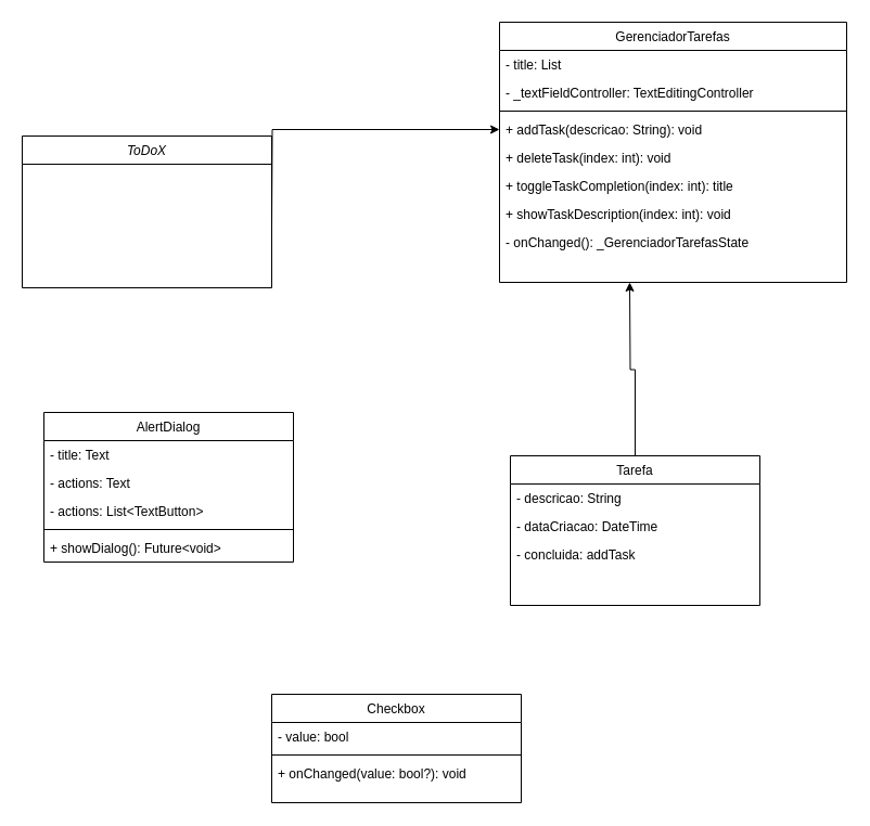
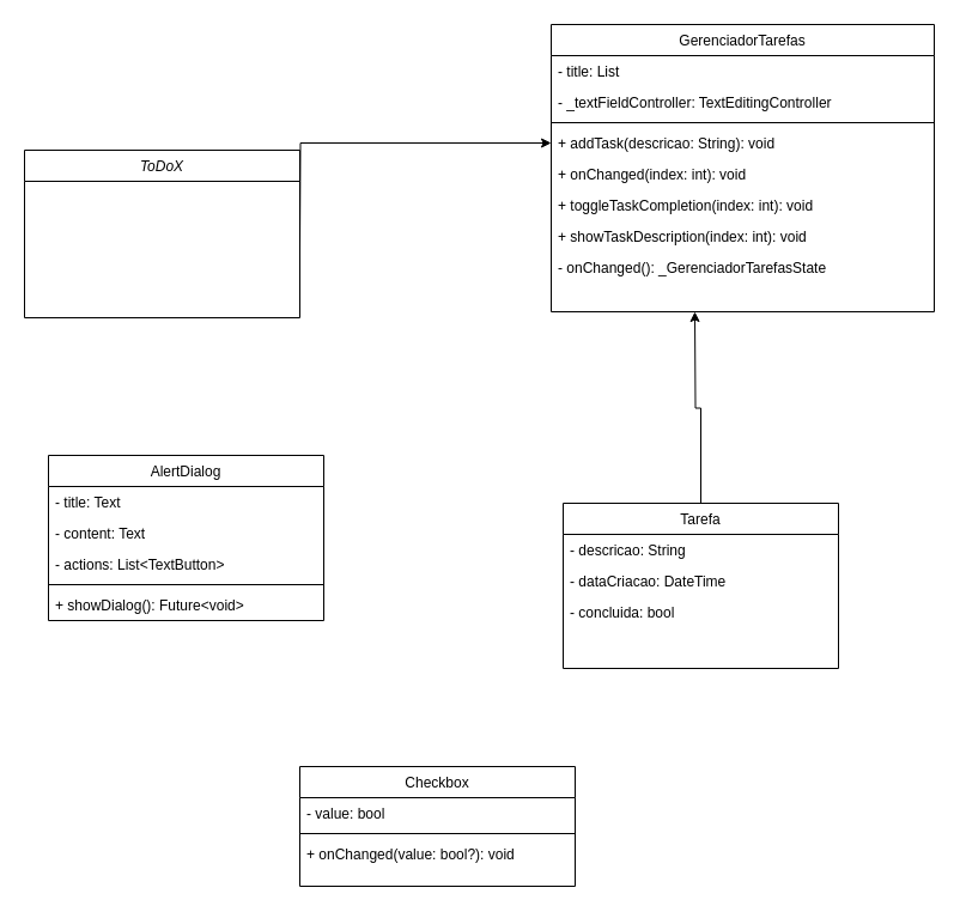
- <mxCell id="8" value="+ deleteTask(index: int): void" style="text;align=left;verticalAlign=top;spacingLeft=4;spacingRight=4;overflow=hidden;rotatable=0;points=[[0,0.5],[1,0.5]];portConstraint=eastwest;" parent="3" vertex="1"><mxGeometry y="112" width="320" height="26" as="geometry" /></mxCell>
+ <mxCell id="8" value="+ onChanged(index: int): void" style="text;align=left;verticalAlign=top;spacingLeft=4;spacingRight=4;overflow=hidden;rotatable=0;points=[[0,0.5],[1,0.5]];portConstraint=eastwest;" parent="3" vertex="1"><mxGeometry y="112" width="320" height="26" as="geometry" /></mxCell>
- <mxCell id="9" value=" + toggleTaskCompletion(index: int): title " style="text;align=left;verticalAlign=top;spacingLeft=4;spacingRight=4;overflow=hidden;rotatable=0;points=[[0,0.5],[1,0.5]];portConstraint=eastwest;" parent="3" vertex="1"><mxGeometry y="138" width="320" height="26" as="geometry" /></mxCell>
+ <mxCell id="9" value=" + toggleTaskCompletion(index: int): void " style="text;align=left;verticalAlign=top;spacingLeft=4;spacingRight=4;overflow=hidden;rotatable=0;points=[[0,0.5],[1,0.5]];portConstraint=eastwest;" parent="3" vertex="1"><mxGeometry y="138" width="320" height="26" as="geometry" /></mxCell>
- <mxCell id="20" value="- actions: Text" style="text;align=left;verticalAlign=top;spacingLeft=4;spacingRight=4;overflow=hidden;rotatable=0;points=[[0,0.5],[1,0.5]];portConstraint=eastwest;" vertex="1" parent="18"><mxGeometry y="52" width="230" height="26" as="geometry" /></mxCell>
+ <mxCell id="20" value="- content: Text" style="text;align=left;verticalAlign=top;spacingLeft=4;spacingRight=4;overflow=hidden;rotatable=0;points=[[0,0.5],[1,0.5]];portConstraint=eastwest;" vertex="1" parent="18"><mxGeometry y="52" width="230" height="26" as="geometry" /></mxCell>
- <mxCell id="16" value="- concluida: addTask" style="text;align=left;verticalAlign=top;spacingLeft=4;spacingRight=4;overflow=hidden;rotatable=0;points=[[0,0.5],[1,0.5]];portConstraint=eastwest;" parent="13" vertex="1"><mxGeometry y="78" width="230" height="26" as="geometry" /></mxCell>
+ <mxCell id="16" value="- concluida: bool" style="text;align=left;verticalAlign=top;spacingLeft=4;spacingRight=4;overflow=hidden;rotatable=0;points=[[0,0.5],[1,0.5]];portConstraint=eastwest;" parent="13" vertex="1"><mxGeometry y="78" width="230" height="26" as="geometry" /></mxCell>
